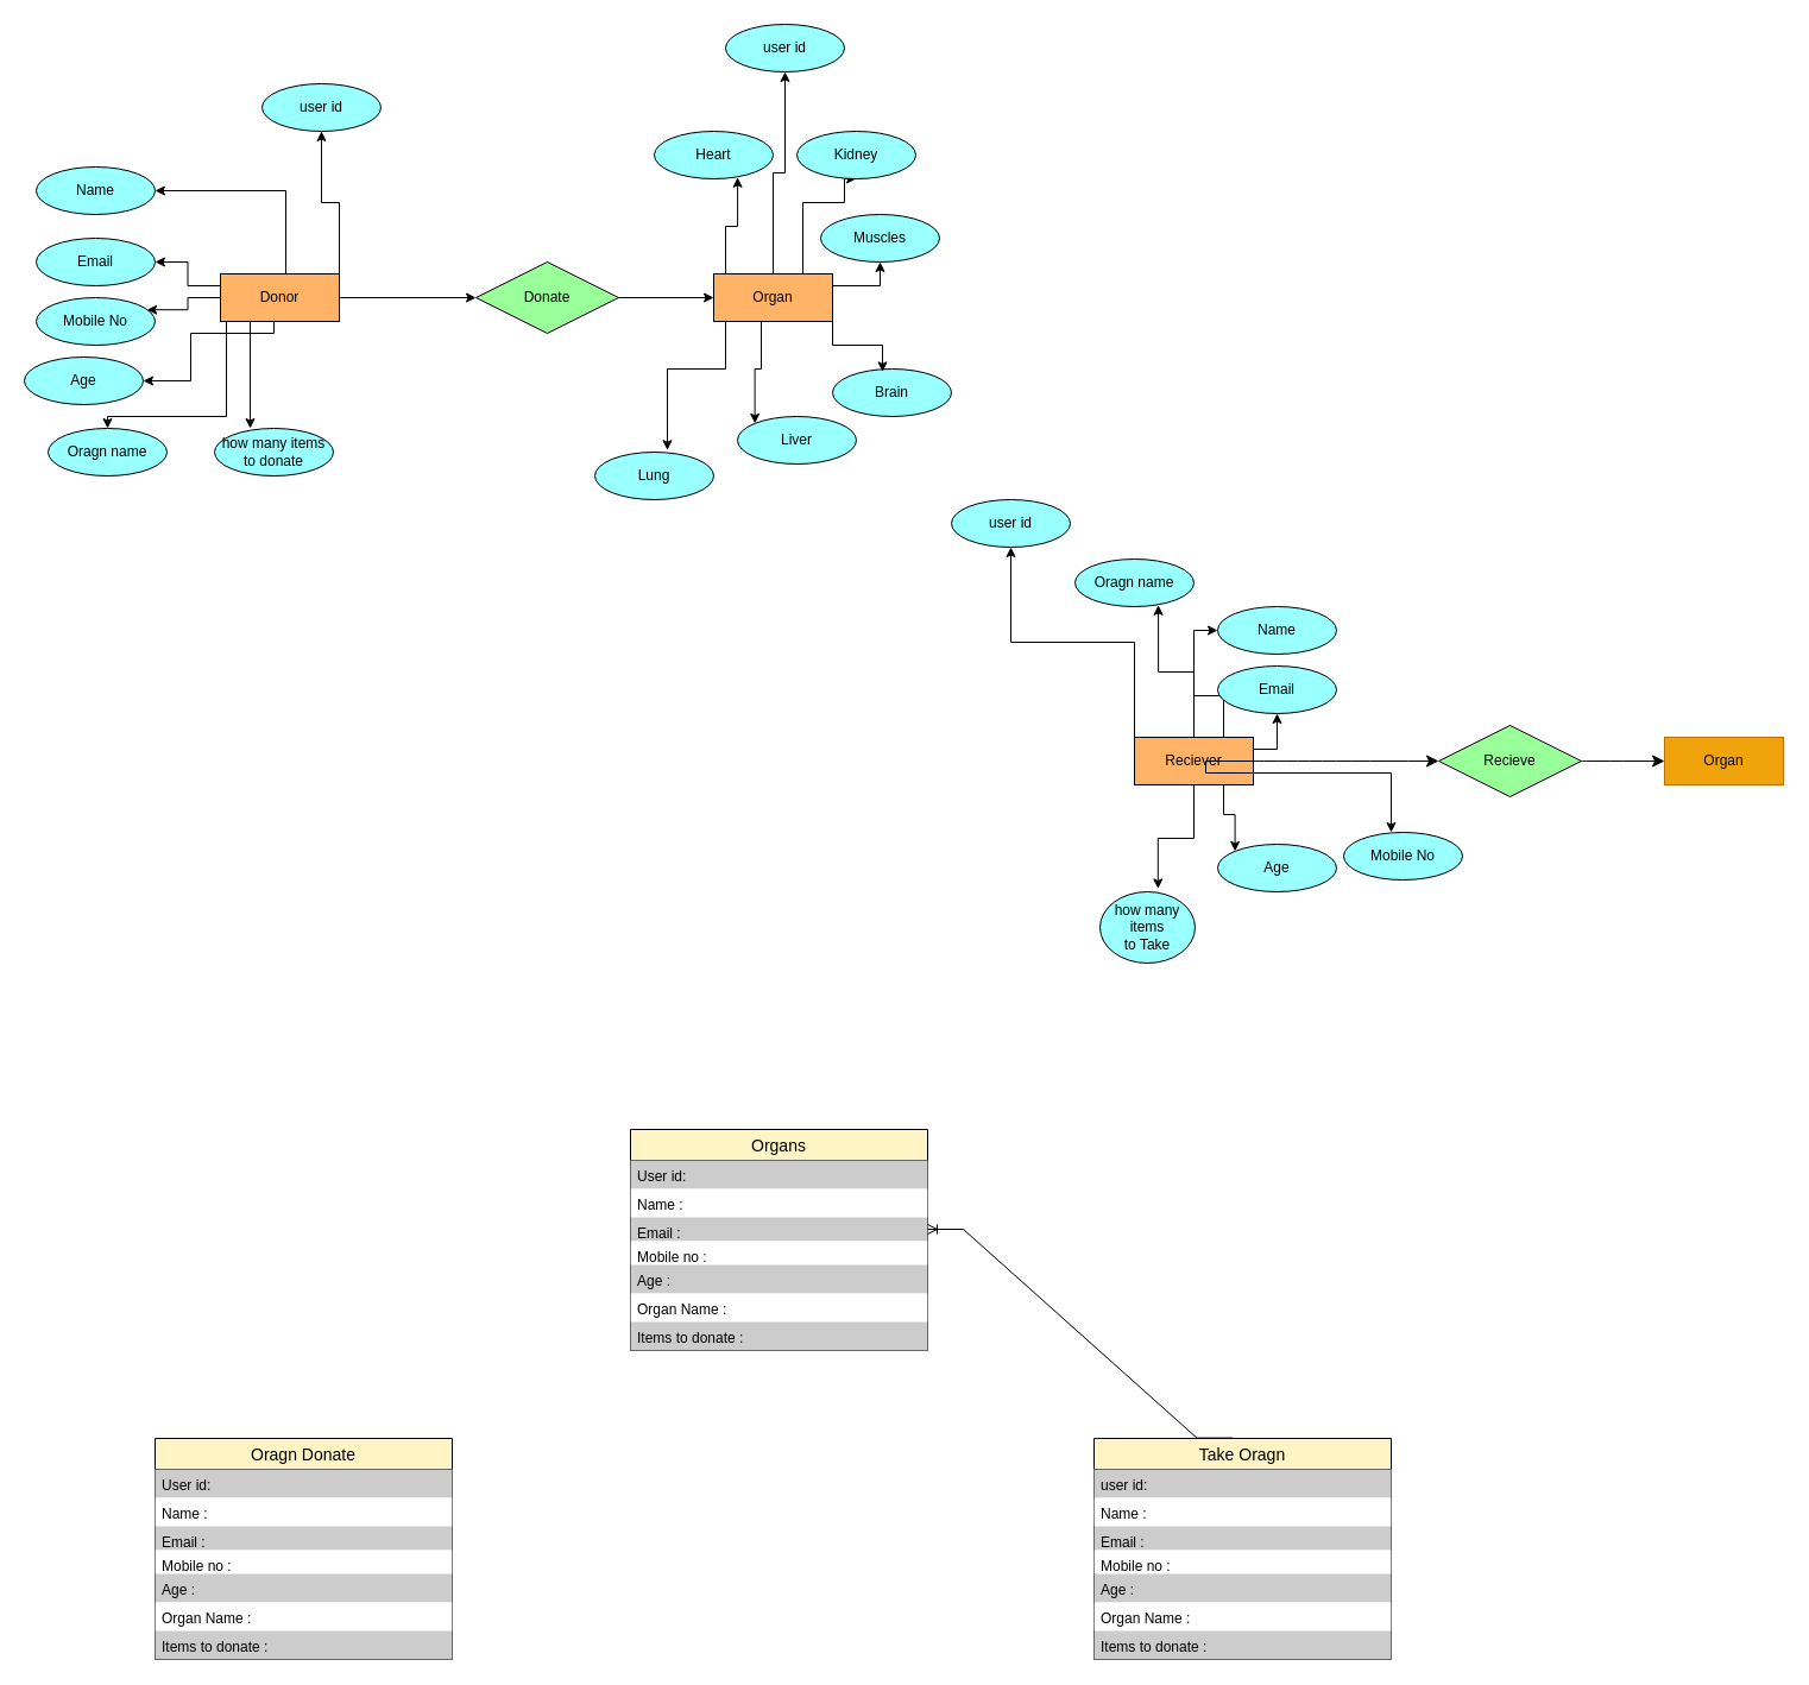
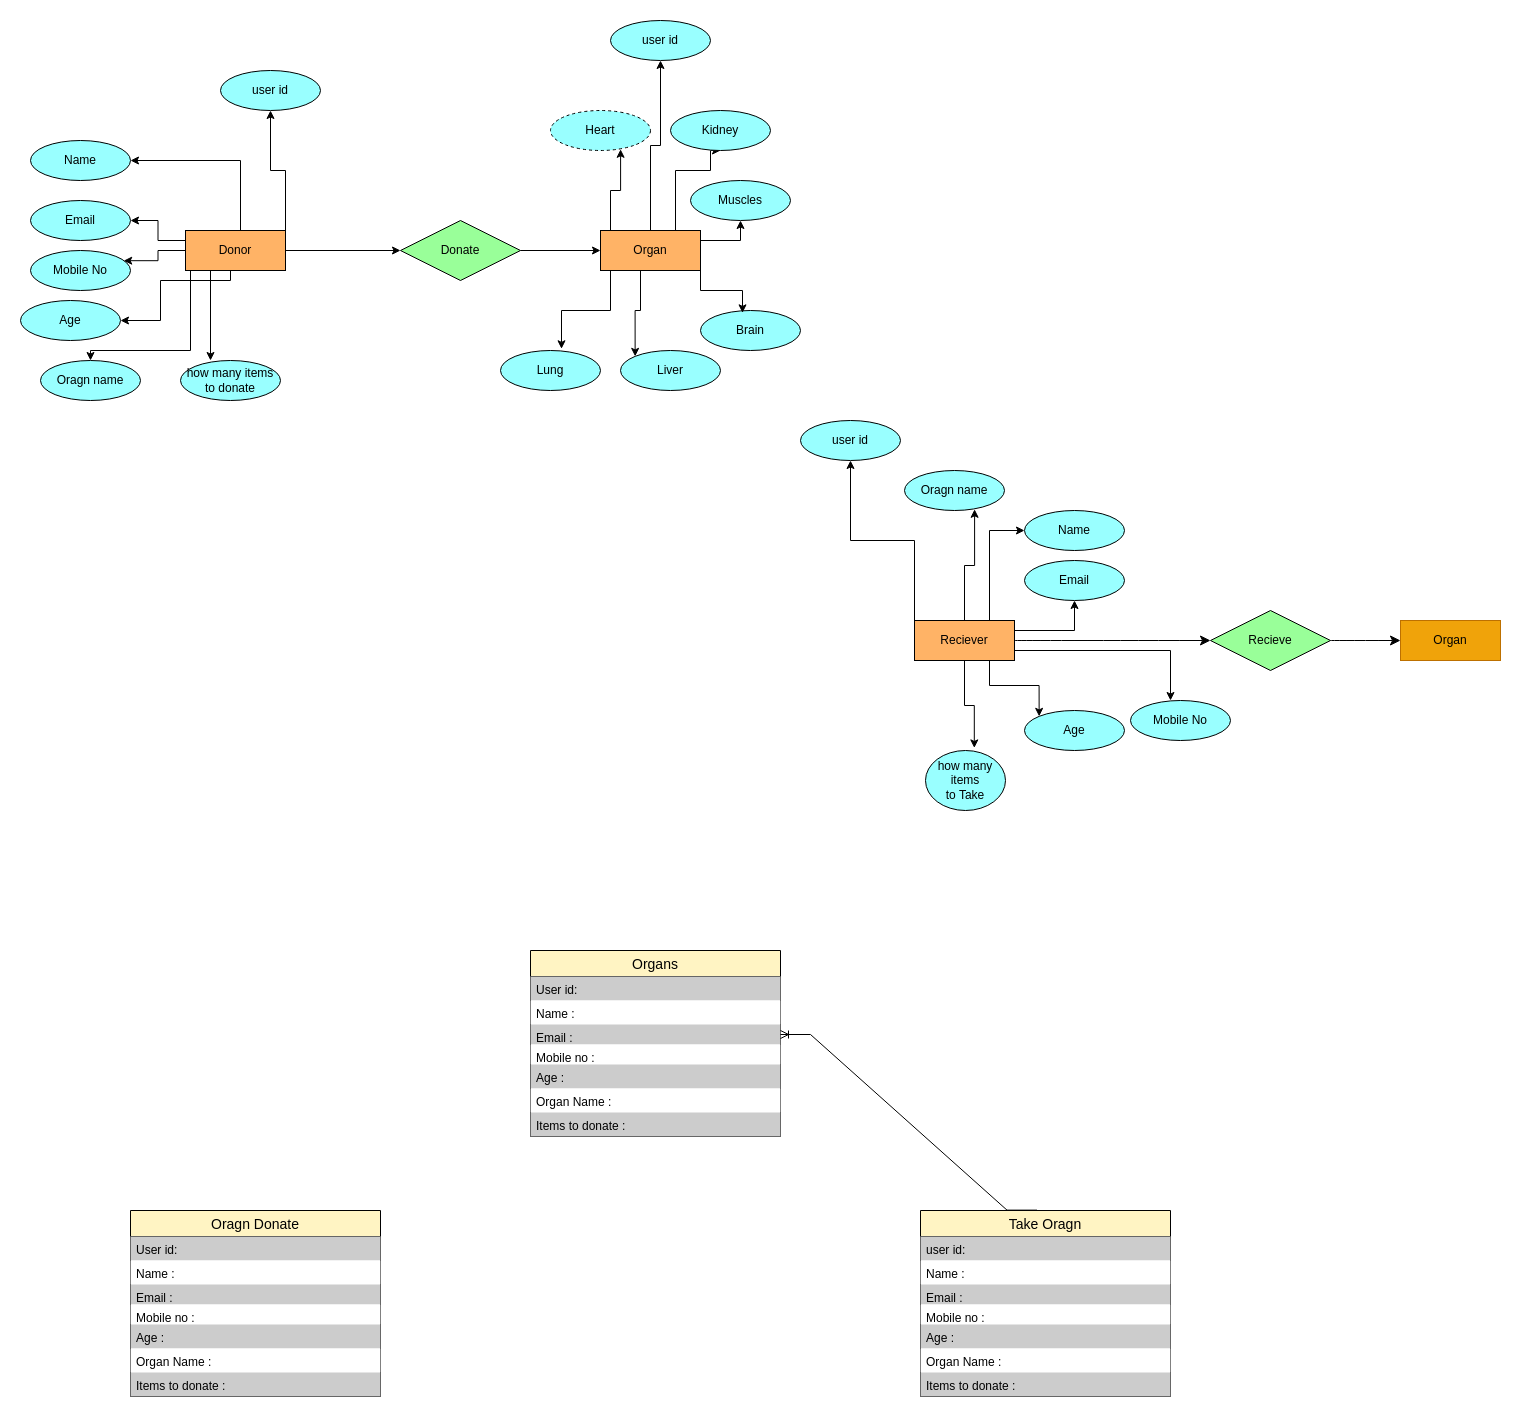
- <mxCell id="29" value="Heart" style="ellipse;whiteSpace=wrap;html=1;align=center;fillColor=light-dark(#99FFFF,#000000);" parent="1" vertex="1"><mxGeometry x="550" y="110" width="100" height="40" as="geometry" /></mxCell>
+ <mxCell id="29" value="Heart" style="ellipse;whiteSpace=wrap;html=1;align=center;fillColor=light-dark(#99FFFF,#000000);dashed=1;" parent="1" vertex="1"><mxGeometry x="550" y="110" width="100" height="40" as="geometry" /></mxCell>
- <mxCell id="28" value="Lung" style="ellipse;whiteSpace=wrap;html=1;align=center;fillColor=light-dark(#99FFFF,#000000);" parent="1" vertex="1"><mxGeometry x="500" y="380" width="100" height="40" as="geometry" /></mxCell>
+ <mxCell id="28" value="Lung" style="ellipse;whiteSpace=wrap;html=1;align=center;fillColor=light-dark(#99FFFF,#000000);" parent="1" vertex="1"><mxGeometry x="500" y="350" width="100" height="40" as="geometry" /></mxCell>
- <mxCell id="53" value="Reciever" style="whiteSpace=wrap;html=1;align=center;fillColor=light-dark(#FFB366,#000000);" parent="1" vertex="1"><mxGeometry x="954" y="620" width="100" height="40" as="geometry" /></mxCell>
+ <mxCell id="53" value="Reciever" style="whiteSpace=wrap;html=1;align=center;fillColor=light-dark(#FFB366,#000000);" parent="1" vertex="1"><mxGeometry x="914" y="620" width="100" height="40" as="geometry" /></mxCell>
